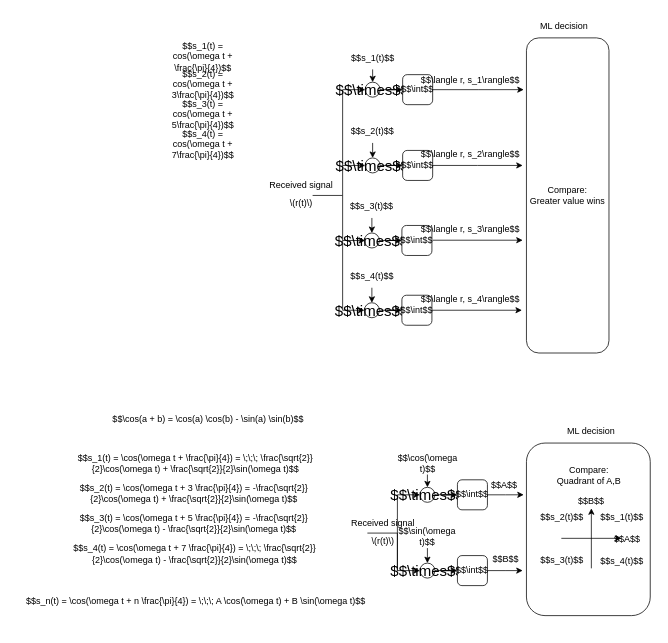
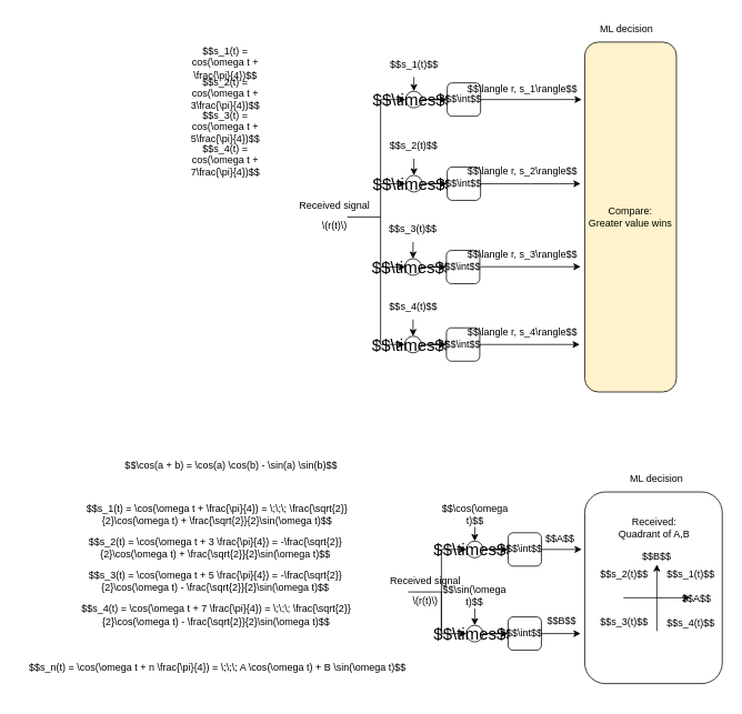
- <mxCell id="36" value="&lt;div&gt;Compare:&lt;/div&gt;&lt;div&gt;Greater value wins&lt;br&gt;&lt;/div&gt;" style="rounded=1;whiteSpace=wrap;html=1;fontSize=12;" parent="1" vertex="1"><mxGeometry x="701" y="50" width="110" height="420" as="geometry" /></mxCell>
+ <mxCell id="36" value="&lt;div&gt;Compare:&lt;/div&gt;&lt;div&gt;Greater value wins&lt;br&gt;&lt;/div&gt;" style="rounded=1;whiteSpace=wrap;html=1;fontSize=12;fillColor=#fff2cc;" parent="1" vertex="1"><mxGeometry x="701" y="50" width="110" height="420" as="geometry" /></mxCell>
- <mxCell id="86" value="&lt;div style=&quot;&quot;&gt;Compare:&lt;/div&gt;&lt;div style=&quot;&quot;&gt;Quadrant of A,B&lt;/div&gt;" style="text;html=1;align=center;verticalAlign=middle;resizable=0;points=[];autosize=1;strokeColor=none;fillColor=none;" vertex="1" parent="1"><mxGeometry x="728.5" y="613" width="110" height="40" as="geometry" /></mxCell>
+ <mxCell id="86" value="&lt;div style=&quot;&quot;&gt;Received:&lt;/div&gt;&lt;div style=&quot;&quot;&gt;Quadrant of A,B&lt;/div&gt;" style="text;html=1;align=center;verticalAlign=middle;resizable=0;points=[];autosize=1;strokeColor=none;fillColor=none;" vertex="1" parent="1"><mxGeometry x="728.5" y="613" width="110" height="40" as="geometry" /></mxCell>
